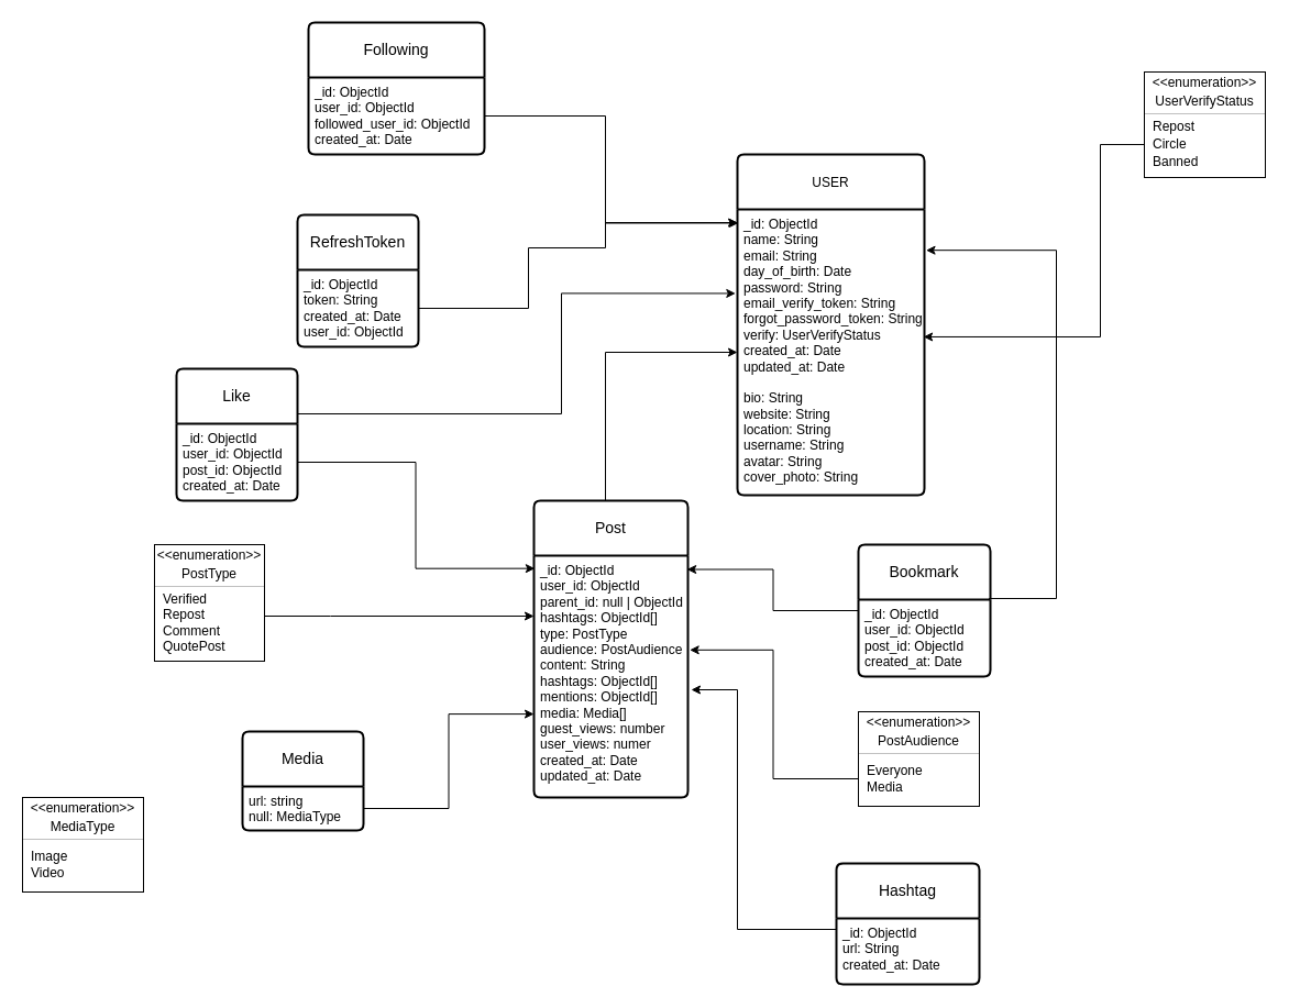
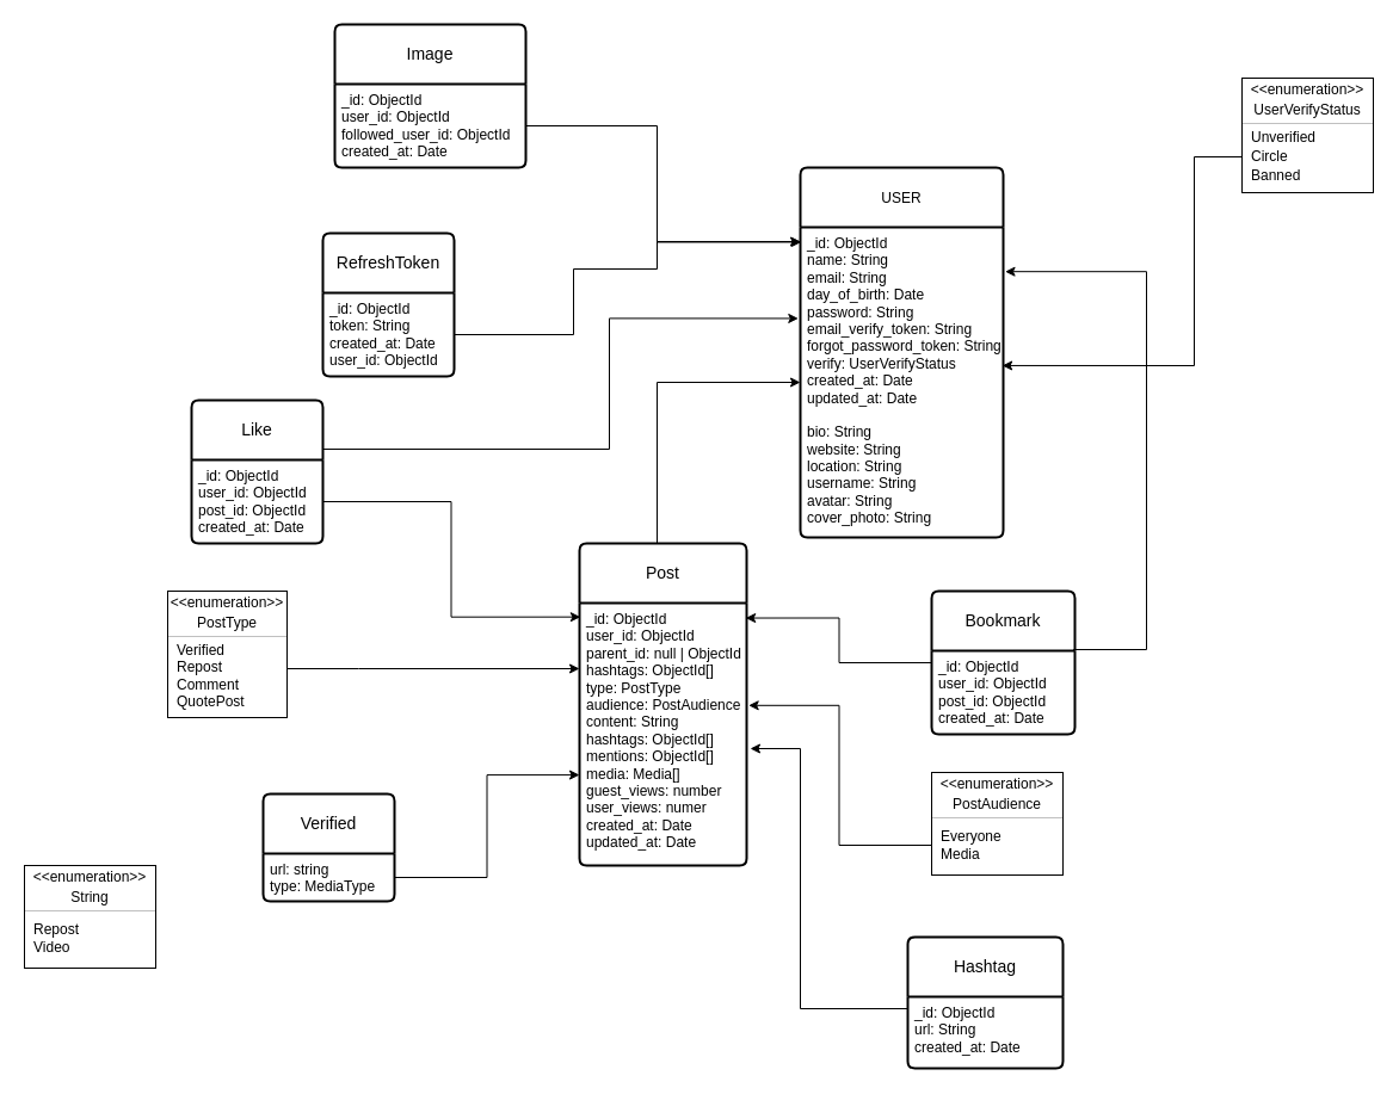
- <mxCell id="14" value="Following" style="swimlane;childLayout=stackLayout;horizontal=1;startSize=50;horizontalStack=0;rounded=1;fontSize=14;fontStyle=0;strokeWidth=2;resizeParent=0;resizeLast=1;shadow=0;dashed=0;align=center;arcSize=4;whiteSpace=wrap;html=1;" parent="1" vertex="1"><mxGeometry x="280" y="20" width="160" height="120" as="geometry"><mxRectangle x="40" y="80" width="100" height="50" as="alternateBounds" /></mxGeometry></mxCell>
+ <mxCell id="14" value="Image" style="swimlane;childLayout=stackLayout;horizontal=1;startSize=50;horizontalStack=0;rounded=1;fontSize=14;fontStyle=0;strokeWidth=2;resizeParent=0;resizeLast=1;shadow=0;dashed=0;align=center;arcSize=4;whiteSpace=wrap;html=1;" parent="1" vertex="1"><mxGeometry x="280" y="20" width="160" height="120" as="geometry"><mxRectangle x="40" y="80" width="100" height="50" as="alternateBounds" /></mxGeometry></mxCell>
- <mxCell id="8" value="Repost" style="html=1;align=left;spacing=0;spacingLeft=8;verticalAlign=middle;strokeColor=none;fillColor=none;whiteSpace=wrap;" parent="4" vertex="1"><mxGeometry y="42" width="110" height="16" as="geometry" /></mxCell>
+ <mxCell id="8" value="Unverified" style="html=1;align=left;spacing=0;spacingLeft=8;verticalAlign=middle;strokeColor=none;fillColor=none;whiteSpace=wrap;" parent="4" vertex="1"><mxGeometry y="42" width="110" height="16" as="geometry" /></mxCell>
- <mxCell id="30" value="Media" style="swimlane;childLayout=stackLayout;horizontal=1;startSize=50;horizontalStack=0;rounded=1;fontSize=14;fontStyle=0;strokeWidth=2;resizeParent=0;resizeLast=1;shadow=0;dashed=0;align=center;arcSize=4;whiteSpace=wrap;html=1;" parent="1" vertex="1"><mxGeometry x="220" y="665" width="110" height="90" as="geometry"><mxRectangle x="190" y="340" width="80" height="50" as="alternateBounds" /></mxGeometry></mxCell>
+ <mxCell id="30" value="Verified" style="swimlane;childLayout=stackLayout;horizontal=1;startSize=50;horizontalStack=0;rounded=1;fontSize=14;fontStyle=0;strokeWidth=2;resizeParent=0;resizeLast=1;shadow=0;dashed=0;align=center;arcSize=4;whiteSpace=wrap;html=1;" parent="1" vertex="1"><mxGeometry x="220" y="665" width="110" height="90" as="geometry"><mxRectangle x="190" y="340" width="80" height="50" as="alternateBounds" /></mxGeometry></mxCell>
- <mxCell id="31" value="url: string&lt;div&gt;null: MediaType&lt;/div&gt;" style="align=left;strokeColor=none;fillColor=none;spacingLeft=4;fontSize=12;verticalAlign=top;resizable=0;rotatable=0;part=1;html=1;" parent="30" vertex="1"><mxGeometry y="50" width="110" height="40" as="geometry" /></mxCell>
+ <mxCell id="31" value="url: string&lt;div&gt;type: MediaType&lt;/div&gt;" style="align=left;strokeColor=none;fillColor=none;spacingLeft=4;fontSize=12;verticalAlign=top;resizable=0;rotatable=0;part=1;html=1;" parent="30" vertex="1"><mxGeometry y="50" width="110" height="40" as="geometry" /></mxCell>
- <mxCell id="34" value="&lt;span style=&quot;font-weight: 400; text-align: left; text-wrap: nowrap;&quot;&gt;MediaType&lt;/span&gt;" style="html=1;align=center;spacing=0;verticalAlign=middle;strokeColor=none;fillColor=none;whiteSpace=wrap;fontStyle=1;" parent="32" vertex="1"><mxGeometry y="20" width="110" height="14" as="geometry" /></mxCell>
+ <mxCell id="34" value="&lt;span style=&quot;font-weight: 400; text-align: left; text-wrap: nowrap;&quot;&gt;String&lt;/span&gt;" style="html=1;align=center;spacing=0;verticalAlign=middle;strokeColor=none;fillColor=none;whiteSpace=wrap;fontStyle=1;" parent="32" vertex="1"><mxGeometry y="20" width="110" height="14" as="geometry" /></mxCell>
- <mxCell id="36" value="Image&lt;div&gt;Video&lt;/div&gt;" style="html=1;align=left;spacing=0;spacingLeft=8;verticalAlign=middle;strokeColor=none;fillColor=none;whiteSpace=wrap;" parent="32" vertex="1"><mxGeometry y="42" width="110" height="38" as="geometry" /></mxCell>
+ <mxCell id="36" value="Repost&lt;div&gt;Video&lt;/div&gt;" style="html=1;align=left;spacing=0;spacingLeft=8;verticalAlign=middle;strokeColor=none;fillColor=none;whiteSpace=wrap;" parent="32" vertex="1"><mxGeometry y="42" width="110" height="38" as="geometry" /></mxCell>
